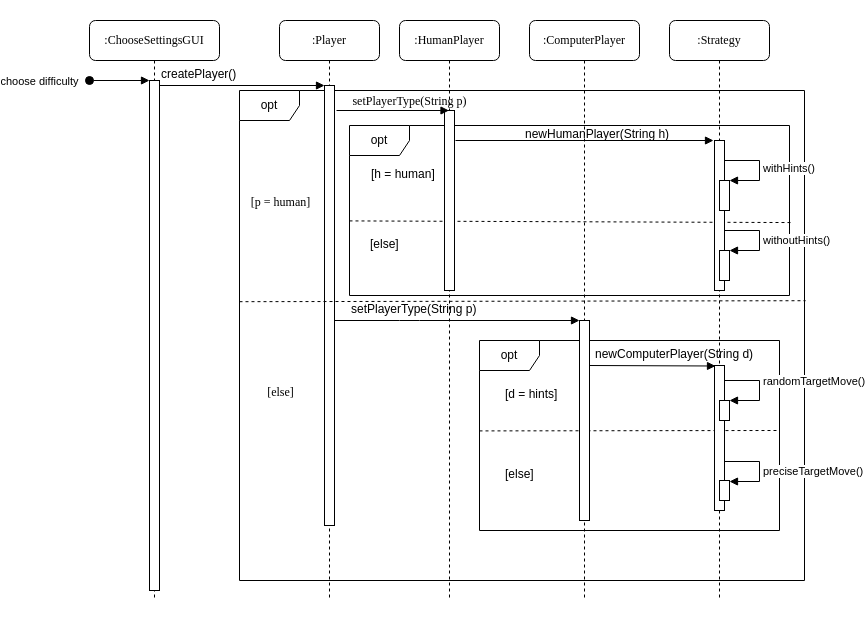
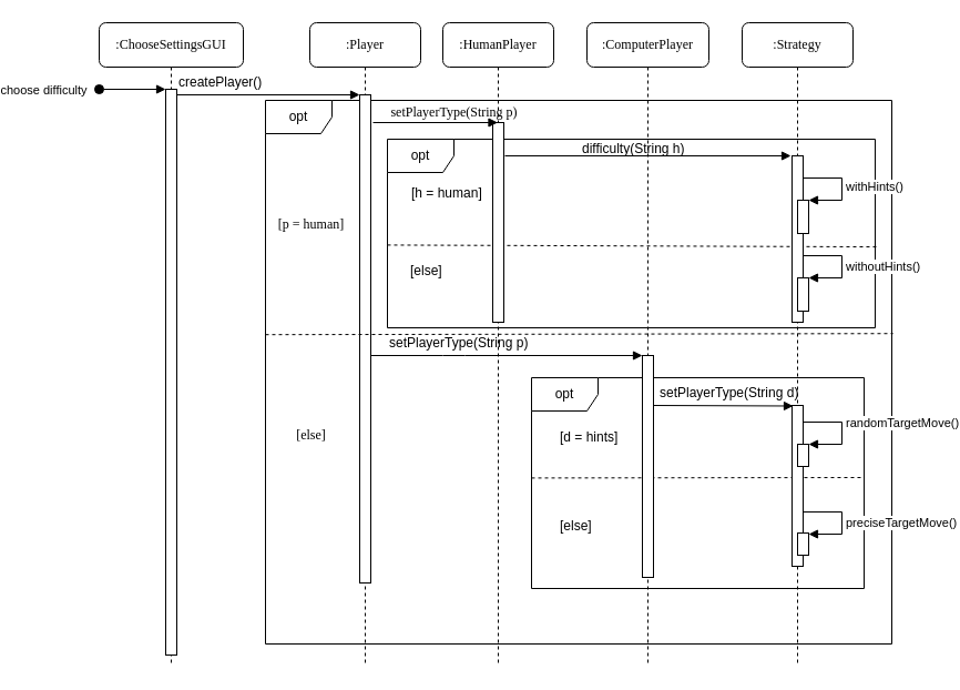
- <mxCell id="27" value="newHumanPlayer(String h)" style="text;strokeColor=none;fillColor=none;align=left;verticalAlign=top;spacingLeft=4;spacingRight=4;overflow=hidden;rotatable=0;points=[[0,0.5],[1,0.5]];portConstraint=eastwest;" parent="1" vertex="1"><mxGeometry x="450" y="120" width="160" height="26" as="geometry" /></mxCell>
+ <mxCell id="27" value="difficulty(String h)" style="text;strokeColor=none;fillColor=none;align=left;verticalAlign=top;spacingLeft=4;spacingRight=4;overflow=hidden;rotatable=0;points=[[0,0.5],[1,0.5]];portConstraint=eastwest;" parent="1" vertex="1"><mxGeometry x="450" y="120" width="160" height="26" as="geometry" /></mxCell>
- <mxCell id="28" value="newComputerPlayer(String d)" style="text;strokeColor=none;fillColor=none;align=left;verticalAlign=top;spacingLeft=4;spacingRight=4;overflow=hidden;rotatable=0;points=[[0,0.5],[1,0.5]];portConstraint=eastwest;" parent="1" vertex="1"><mxGeometry x="520" y="340" width="170" height="26" as="geometry" /></mxCell>
+ <mxCell id="28" value="setPlayerType(String d)" style="text;strokeColor=none;fillColor=none;align=left;verticalAlign=top;spacingLeft=4;spacingRight=4;overflow=hidden;rotatable=0;points=[[0,0.5],[1,0.5]];portConstraint=eastwest;" parent="1" vertex="1"><mxGeometry x="520" y="340" width="170" height="26" as="geometry" /></mxCell>
